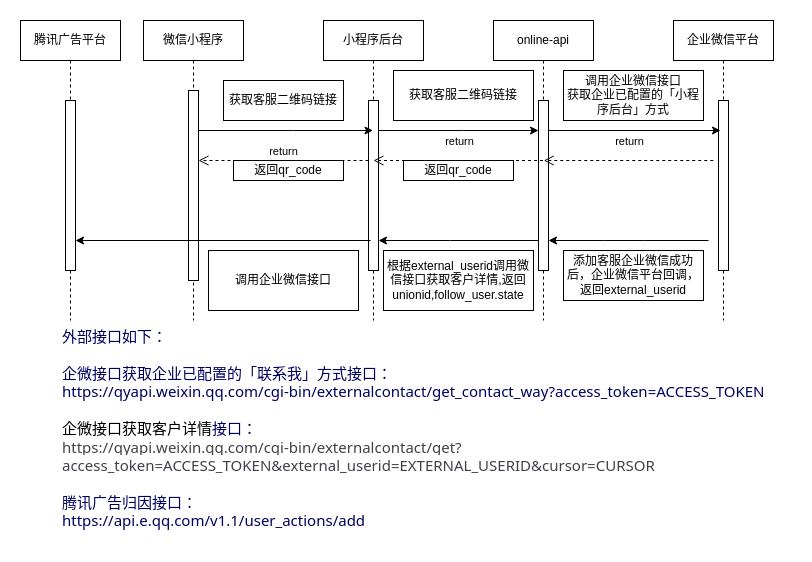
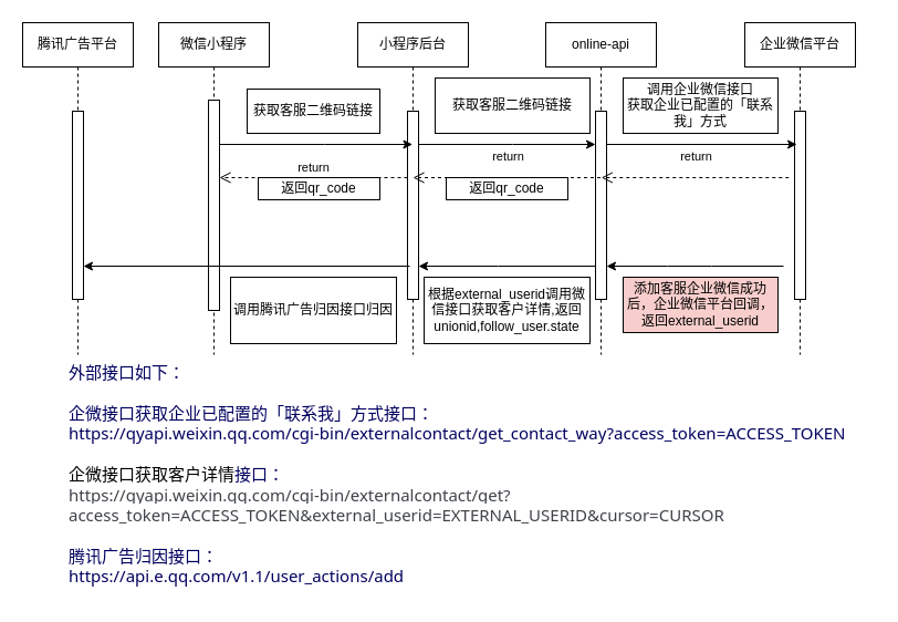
- <mxCell id="21" value="调用企业微信接口&lt;br&gt;获取企业已配置的「小程序后台」方式" style="rounded=0;whiteSpace=wrap;html=1;" vertex="1" parent="1"><mxGeometry x="563" y="70" width="140" height="50" as="geometry" /></mxCell>
+ <mxCell id="21" value="调用企业微信接口&lt;br&gt;获取企业已配置的「联系我」方式" style="rounded=0;whiteSpace=wrap;html=1;" vertex="1" parent="1"><mxGeometry x="563" y="70" width="140" height="50" as="geometry" /></mxCell>
- <mxCell id="18" value="添加客服企业微信成功后，企业微信平台回调，返回external_userid" style="rounded=0;whiteSpace=wrap;html=1;labelBorderColor=none;" vertex="1" parent="1"><mxGeometry x="563" y="250" width="140" height="50" as="geometry" /></mxCell>
+ <mxCell id="18" value="添加客服企业微信成功后，企业微信平台回调，返回external_userid" style="rounded=0;whiteSpace=wrap;html=1;labelBorderColor=none;fillColor=#f8cecc;" vertex="1" parent="1"><mxGeometry x="563" y="250" width="140" height="50" as="geometry" /></mxCell>
- <mxCell id="29" value="调用企业微信接口" style="rounded=0;whiteSpace=wrap;html=1;labelBorderColor=none;" vertex="1" parent="1"><mxGeometry x="208" y="250" width="150" height="60" as="geometry" /></mxCell>
+ <mxCell id="29" value="调用腾讯广告归因接口归因" style="rounded=0;whiteSpace=wrap;html=1;labelBorderColor=none;" vertex="1" parent="1"><mxGeometry x="208" y="250" width="150" height="60" as="geometry" /></mxCell>
